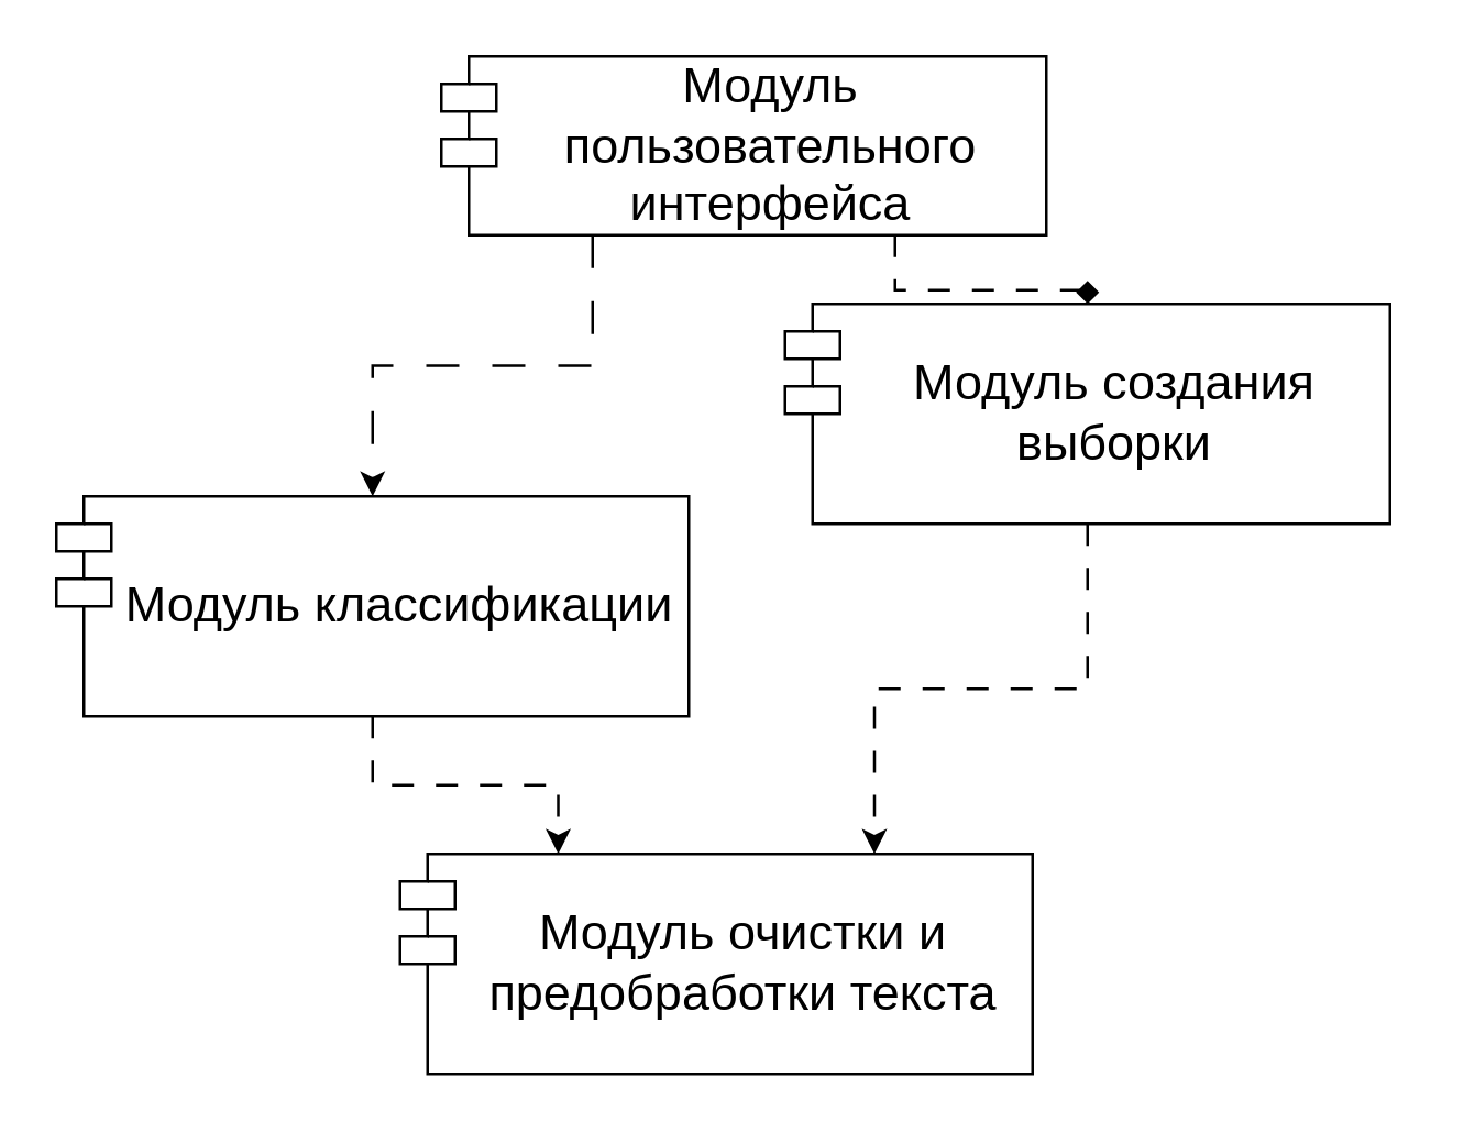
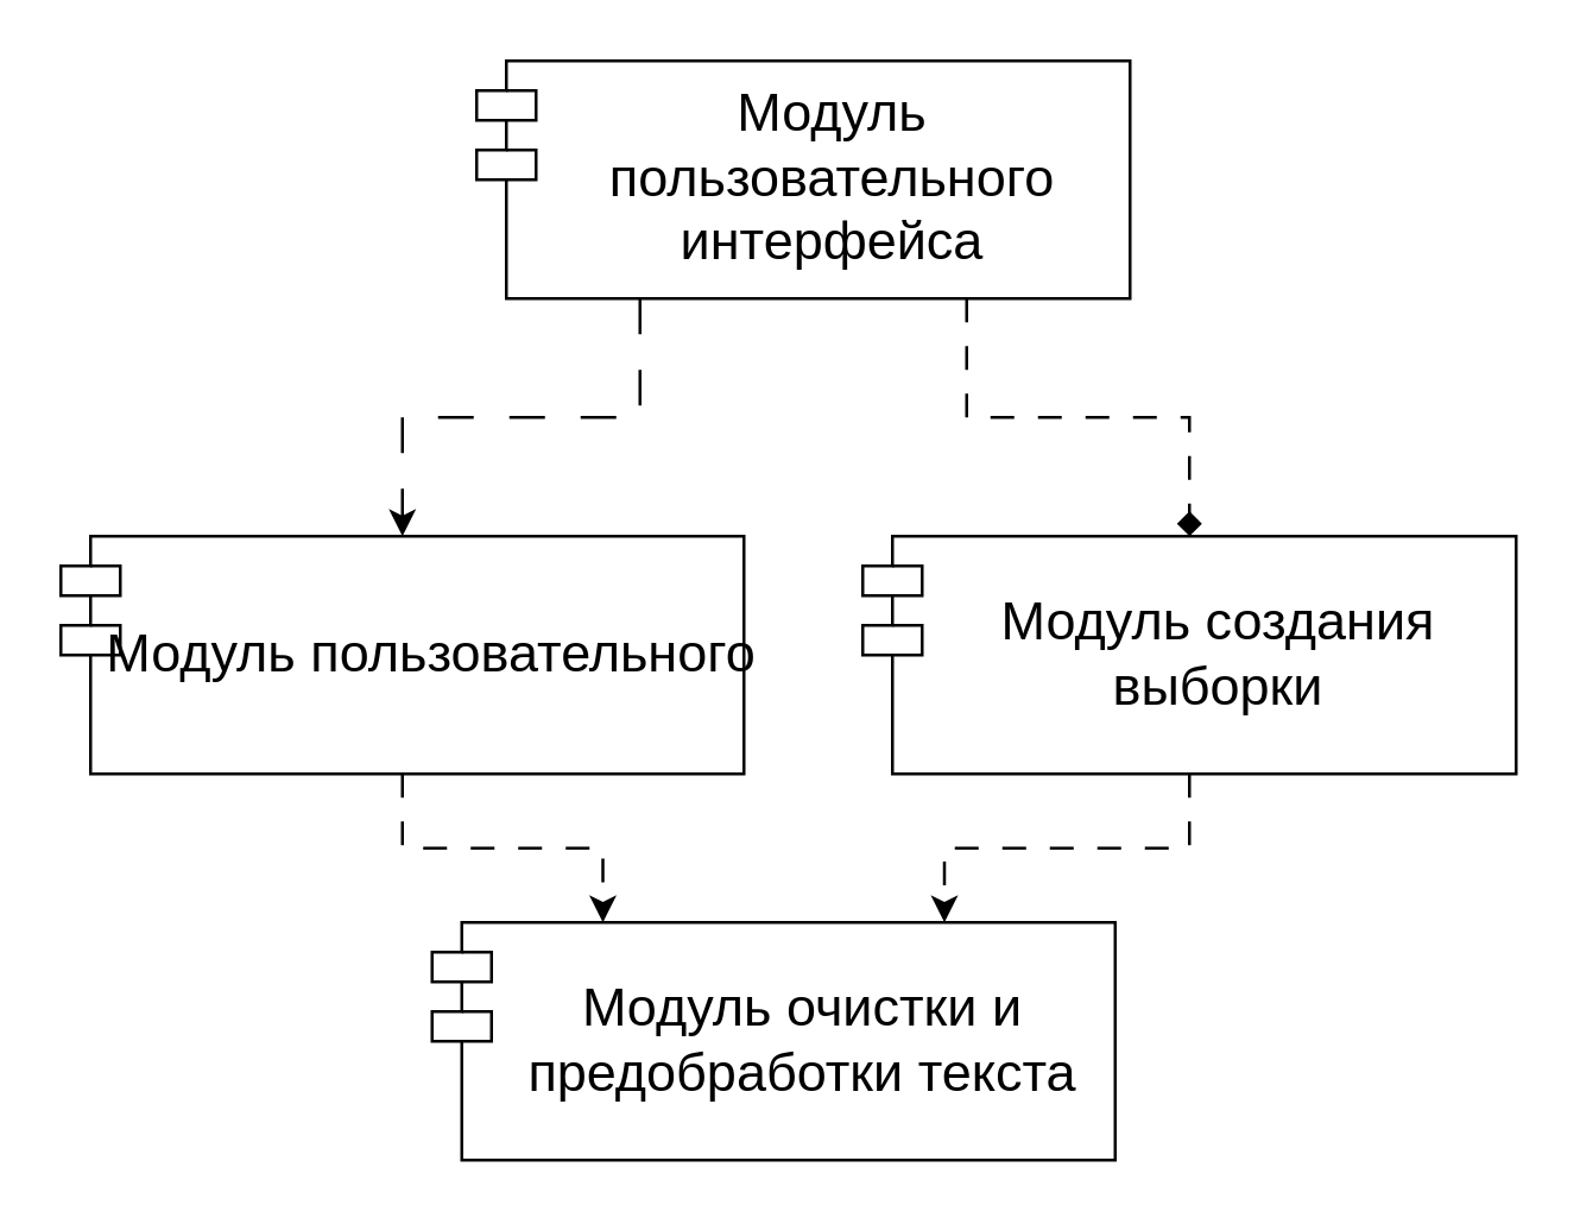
- <mxCell id="4" value="&lt;font style=&quot;font-size: 18px;&quot;&gt;Модуль пользовательного интерфейса&lt;/font&gt;" style="shape=module;align=left;spacingLeft=20;align=center;verticalAlign=middle;whiteSpace=wrap;html=1;" parent="1" vertex="1"><mxGeometry x="160" y="20" width="220" height="65" as="geometry" /></mxCell>
+ <mxCell id="4" value="&lt;font style=&quot;font-size: 18px;&quot;&gt;Модуль пользовательного интерфейса&lt;/font&gt;" style="shape=module;align=left;spacingLeft=20;align=center;verticalAlign=middle;whiteSpace=wrap;html=1;" parent="1" vertex="1"><mxGeometry x="160" y="20" width="220" height="80" as="geometry" /></mxCell>
- <mxCell id="7" value="&lt;font style=&quot;font-size: 18px;&quot;&gt;Модуль создания выборки&lt;/font&gt;" style="shape=module;align=left;spacingLeft=20;align=center;verticalAlign=middle;whiteSpace=wrap;html=1;" parent="1" vertex="1"><mxGeometry x="285" y="110" width="220" height="80" as="geometry" /></mxCell>
+ <mxCell id="7" value="&lt;font style=&quot;font-size: 18px;&quot;&gt;Модуль создания выборки&lt;/font&gt;" style="shape=module;align=left;spacingLeft=20;align=center;verticalAlign=middle;whiteSpace=wrap;html=1;" parent="1" vertex="1"><mxGeometry x="290" y="180" width="220" height="80" as="geometry" /></mxCell>
- <mxCell id="9" value="&lt;font style=&quot;font-size: 18px;&quot;&gt;&lt;font style=&quot;font-size: 18px;&quot;&gt;Модуль&amp;nbsp;&lt;/font&gt;&lt;font face=&quot;Helvetica&quot;&gt;классификации&lt;/font&gt;&lt;/font&gt;" style="shape=module;align=left;spacingLeft=20;align=center;verticalAlign=middle;whiteSpace=wrap;html=1;" parent="1" vertex="1"><mxGeometry x="20" y="180" width="230" height="80" as="geometry" /></mxCell>
+ <mxCell id="9" value="&lt;font style=&quot;font-size: 18px;&quot;&gt;&lt;font style=&quot;font-size: 18px;&quot;&gt;Модуль&amp;nbsp;&lt;/font&gt;&lt;font face=&quot;Helvetica&quot;&gt;пользовательного&lt;/font&gt;&lt;/font&gt;" style="shape=module;align=left;spacingLeft=20;align=center;verticalAlign=middle;whiteSpace=wrap;html=1;" parent="1" vertex="1"><mxGeometry x="20" y="180" width="230" height="80" as="geometry" /></mxCell>
